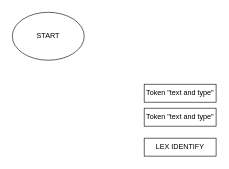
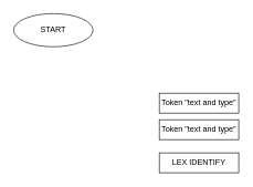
- <mxCell id="3" value="START" style="ellipse;whiteSpace=wrap;html=1;" vertex="1" parent="1"><mxGeometry x="20" y="20" width="120" height="80" as="geometry" /></mxCell>
+ <mxCell id="3" value="START" style="ellipse;whiteSpace=wrap;html=1;" vertex="1" parent="1"><mxGeometry x="20" y="20" width="120" height="50" as="geometry" /></mxCell>
